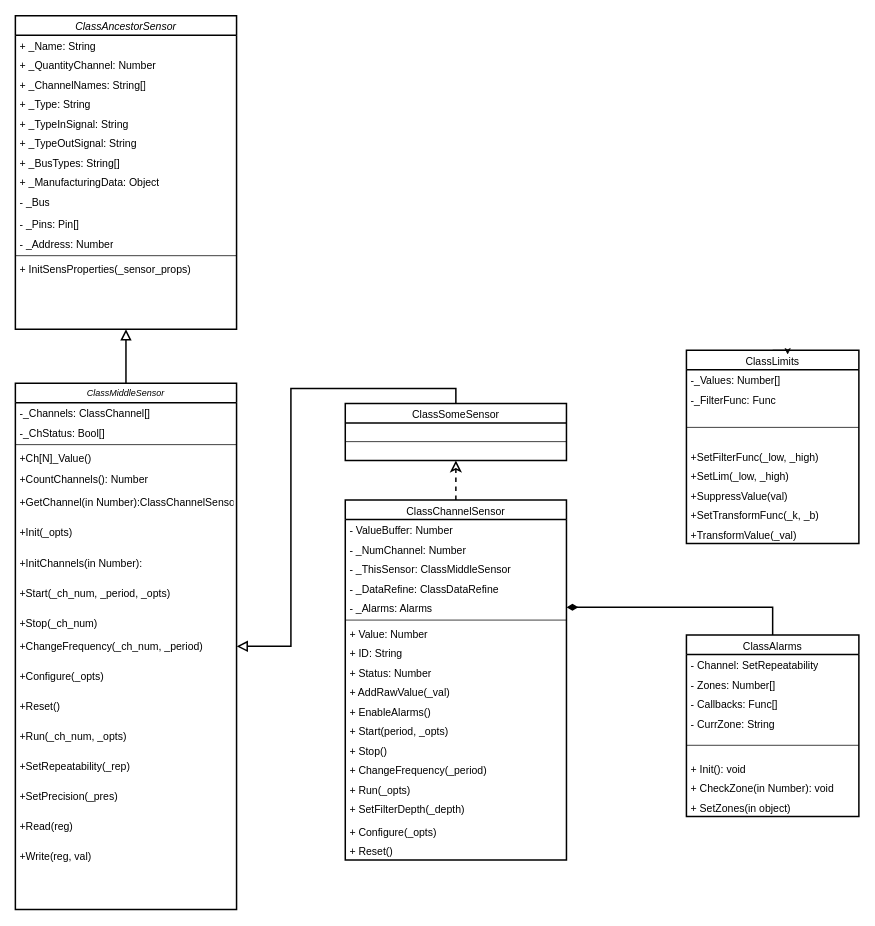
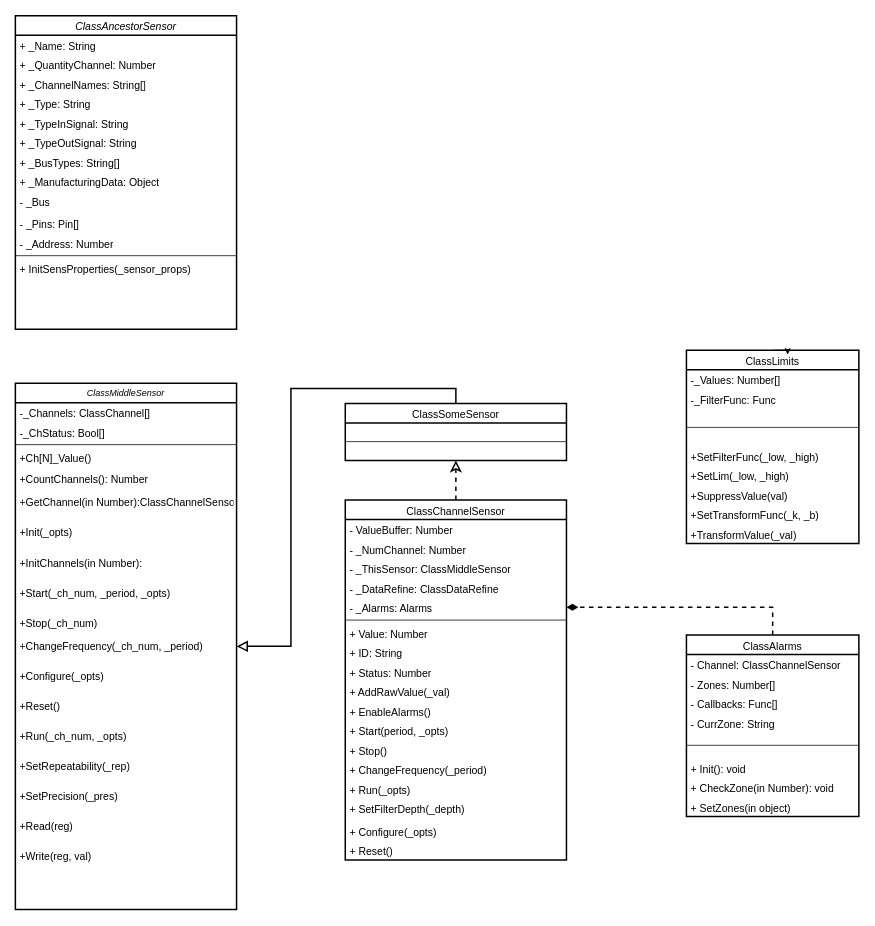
- <mxCell id="2" style="edgeStyle=orthogonalEdgeStyle;rounded=0;orthogonalLoop=1;jettySize=auto;html=1;entryX=0.5;entryY=1;entryDx=0;entryDy=0;endArrow=block;endFill=0;endSize=10;strokeWidth=2;" parent="1" source="3" target="61" edge="1"><mxGeometry relative="1" as="geometry" /></mxCell>
- <mxCell id="51" style="edgeStyle=orthogonalEdgeStyle;rounded=0;orthogonalLoop=1;jettySize=auto;html=1;endArrow=diamondThin;endFill=1;strokeWidth=2;jumpSize=10;endSize=10;startSize=10;" parent="1" source="52" target="28" edge="1"><mxGeometry relative="1" as="geometry" /></mxCell>
+ <mxCell id="51" style="edgeStyle=orthogonalEdgeStyle;rounded=0;orthogonalLoop=1;jettySize=auto;html=1;endArrow=diamondThin;endFill=1;strokeWidth=2;jumpSize=10;endSize=10;startSize=10;dashed=1;" parent="1" source="52" target="28" edge="1"><mxGeometry relative="1" as="geometry" /></mxCell>
- <mxCell id="53" value="- Channel: SetRepeatability" style="text;strokeColor=none;fillColor=none;align=left;verticalAlign=top;spacingLeft=4;spacingRight=4;overflow=hidden;rotatable=0;points=[[0,0.5],[1,0.5]];portConstraint=eastwest;whiteSpace=wrap;html=1;fontSize=14;" parent="52" vertex="1"><mxGeometry y="26" width="230" height="26" as="geometry" /></mxCell>
+ <mxCell id="53" value="- Channel: ClassChannelSensor" style="text;strokeColor=none;fillColor=none;align=left;verticalAlign=top;spacingLeft=4;spacingRight=4;overflow=hidden;rotatable=0;points=[[0,0.5],[1,0.5]];portConstraint=eastwest;whiteSpace=wrap;html=1;fontSize=14;" parent="52" vertex="1"><mxGeometry y="26" width="230" height="26" as="geometry" /></mxCell>
